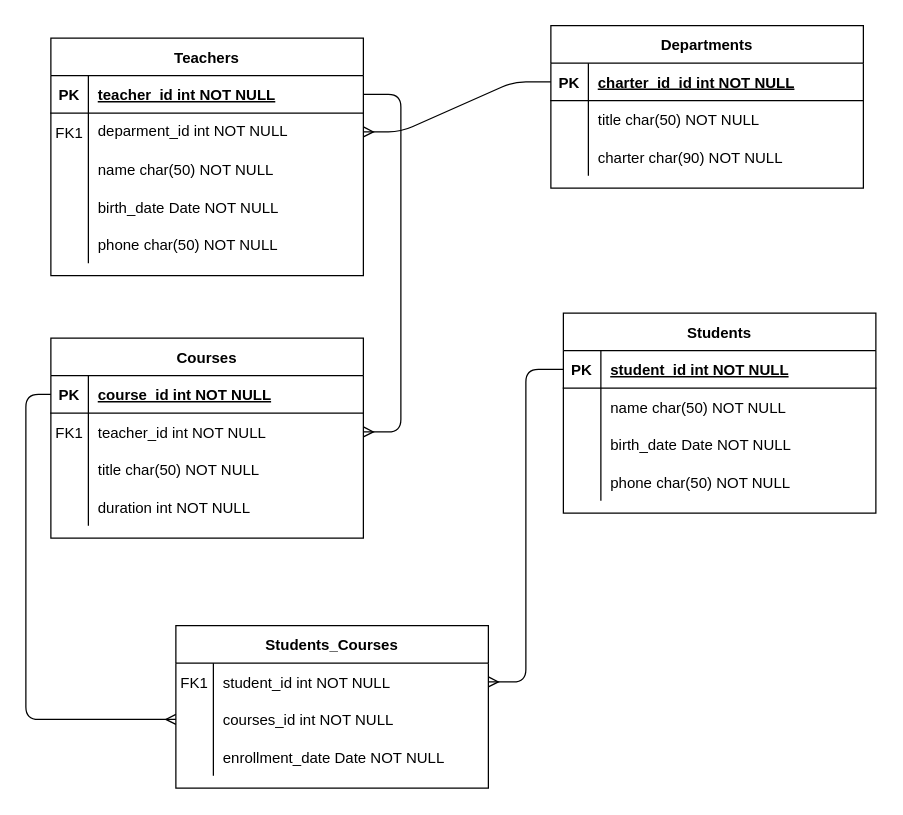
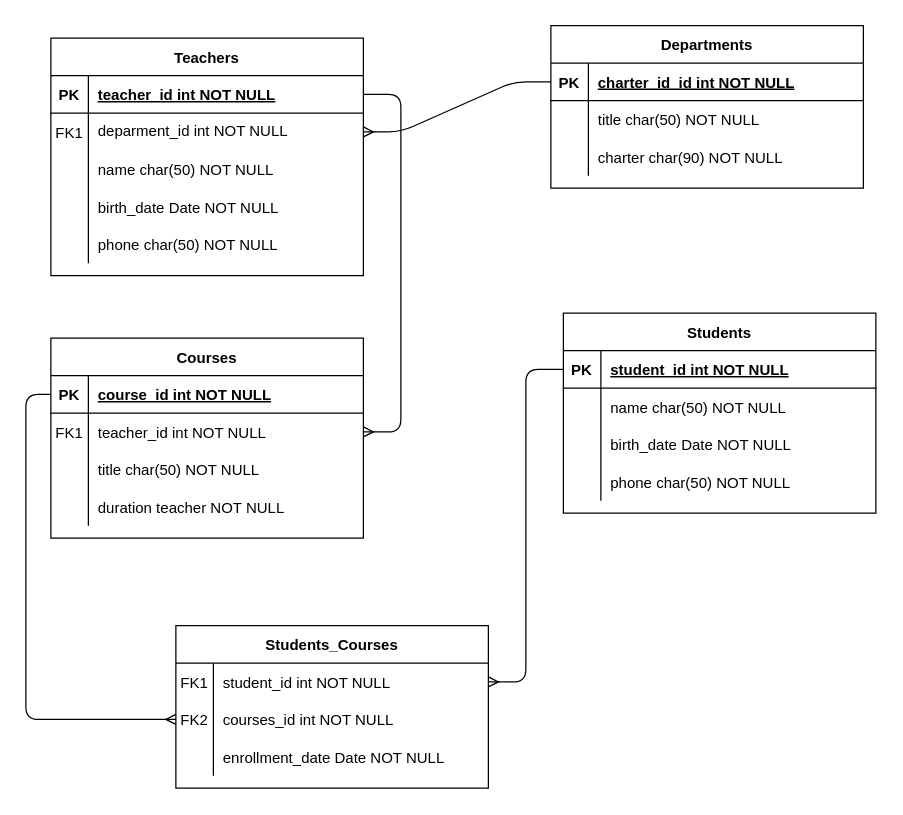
- <mxCell id="55" value="duration int NOT NULL" style="shape=partialRectangle;overflow=hidden;connectable=0;fillColor=none;top=0;left=0;bottom=0;right=0;align=left;spacingLeft=6;" vertex="1" parent="53"><mxGeometry x="30" width="220" height="30" as="geometry"><mxRectangle width="220" height="30" as="alternateBounds" /></mxGeometry></mxCell>
+ <mxCell id="55" value="duration teacher NOT NULL" style="shape=partialRectangle;overflow=hidden;connectable=0;fillColor=none;top=0;left=0;bottom=0;right=0;align=left;spacingLeft=6;" vertex="1" parent="53"><mxGeometry x="30" width="220" height="30" as="geometry"><mxRectangle width="220" height="30" as="alternateBounds" /></mxGeometry></mxCell>
+ <mxCell id="62" value="FK2" style="shape=partialRectangle;overflow=hidden;connectable=0;fillColor=none;top=0;left=0;bottom=0;right=0;" vertex="1" parent="61"><mxGeometry width="30" height="30" as="geometry"><mxRectangle width="30" height="30" as="alternateBounds" /></mxGeometry></mxCell>
